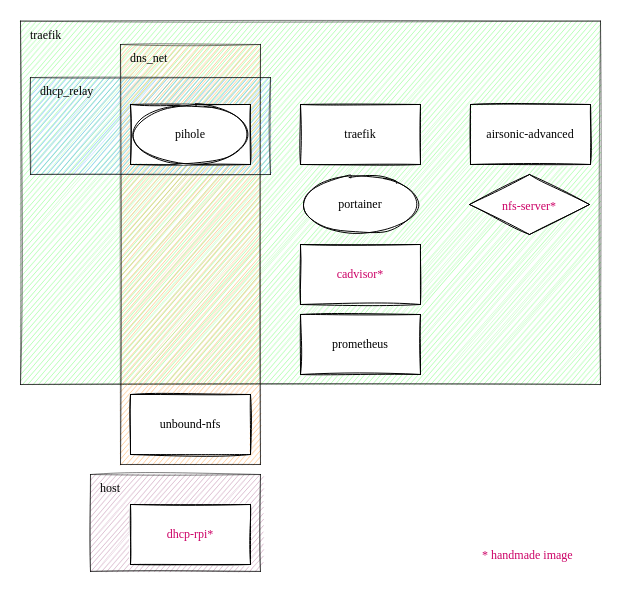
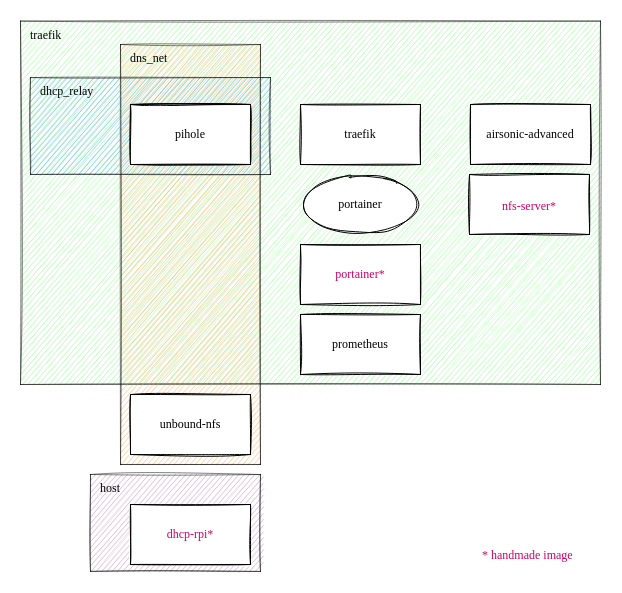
- <mxCell id="7" value="pihole" style="ellipse;whiteSpace=wrap;html=1;spacingLeft=0;glass=0;fontFamily=Roboto Mono;fontSource=https%3A%2F%2Ffonts.googleapis.com%2Fcss%3Ffamily%3DRoboto%2BMono;sketch=1;fontSize=12;" parent="1" vertex="1"><mxGeometry x="130" y="104" width="120" height="60" as="geometry" /></mxCell>
+ <mxCell id="7" value="pihole" style="whiteSpace=wrap;html=1;spacingLeft=0;rounded=0;glass=0;fontFamily=Roboto Mono;fontSource=https%3A%2F%2Ffonts.googleapis.com%2Fcss%3Ffamily%3DRoboto%2BMono;sketch=1;fontSize=12;" parent="1" vertex="1"><mxGeometry x="130" y="104" width="120" height="60" as="geometry" /></mxCell>
- <mxCell id="15" value="&lt;div&gt;&lt;font style=&quot;font-size: 12px&quot;&gt;nfs-server*&lt;/font&gt;&lt;span style=&quot;left: 256.482px ; top: 485.91px ; font-size: 16.604px ; font-family: sans-serif ; transform: scalex(1.915)&quot; dir=&quot;ltr&quot;&gt;&lt;/span&gt;&lt;/div&gt;" style="rhombus;whiteSpace=wrap;html=1;spacingLeft=0;glass=0;fontFamily=Roboto Mono;fontSource=https%3A%2F%2Ffonts.googleapis.com%2Fcss%3Ffamily%3DRoboto%2BMono;sketch=1;fontSize=12;fontStyle=0;fontColor=#CC0066;" parent="1" vertex="1"><mxGeometry x="469" y="174" width="120" height="60" as="geometry" /></mxCell>
+ <mxCell id="15" value="&lt;div&gt;&lt;font style=&quot;font-size: 12px&quot;&gt;nfs-server*&lt;/font&gt;&lt;span style=&quot;left: 256.482px ; top: 485.91px ; font-size: 16.604px ; font-family: sans-serif ; transform: scalex(1.915)&quot; dir=&quot;ltr&quot;&gt;&lt;/span&gt;&lt;/div&gt;" style="whiteSpace=wrap;html=1;spacingLeft=0;rounded=0;glass=0;fontFamily=Roboto Mono;fontSource=https%3A%2F%2Ffonts.googleapis.com%2Fcss%3Ffamily%3DRoboto%2BMono;sketch=1;fontSize=12;fontStyle=0;fontColor=#CC0066;" parent="1" vertex="1"><mxGeometry x="469" y="174" width="120" height="60" as="geometry" /></mxCell>
- <mxCell id="12" value="&lt;font style=&quot;font-size: 12px&quot;&gt;cadvisor&lt;/font&gt;*" style="whiteSpace=wrap;html=1;labelBorderColor=none;spacingLeft=0;rounded=0;glass=0;fontFamily=Roboto Mono;fontSource=https%3A%2F%2Ffonts.googleapis.com%2Fcss%3Ffamily%3DRoboto%2BMono;sketch=1;fillStyle=auto;fontSize=12;fontColor=#CC0066;" parent="1" vertex="1"><mxGeometry x="300" y="244" width="120" height="60" as="geometry" /></mxCell>
+ <mxCell id="12" value="&lt;font style=&quot;font-size: 12px&quot;&gt;portainer&lt;/font&gt;*" style="whiteSpace=wrap;html=1;labelBorderColor=none;spacingLeft=0;rounded=0;glass=0;fontFamily=Roboto Mono;fontSource=https%3A%2F%2Ffonts.googleapis.com%2Fcss%3Ffamily%3DRoboto%2BMono;sketch=1;fillStyle=auto;fontSize=12;fontColor=#CC0066;" parent="1" vertex="1"><mxGeometry x="300" y="244" width="120" height="60" as="geometry" /></mxCell>
